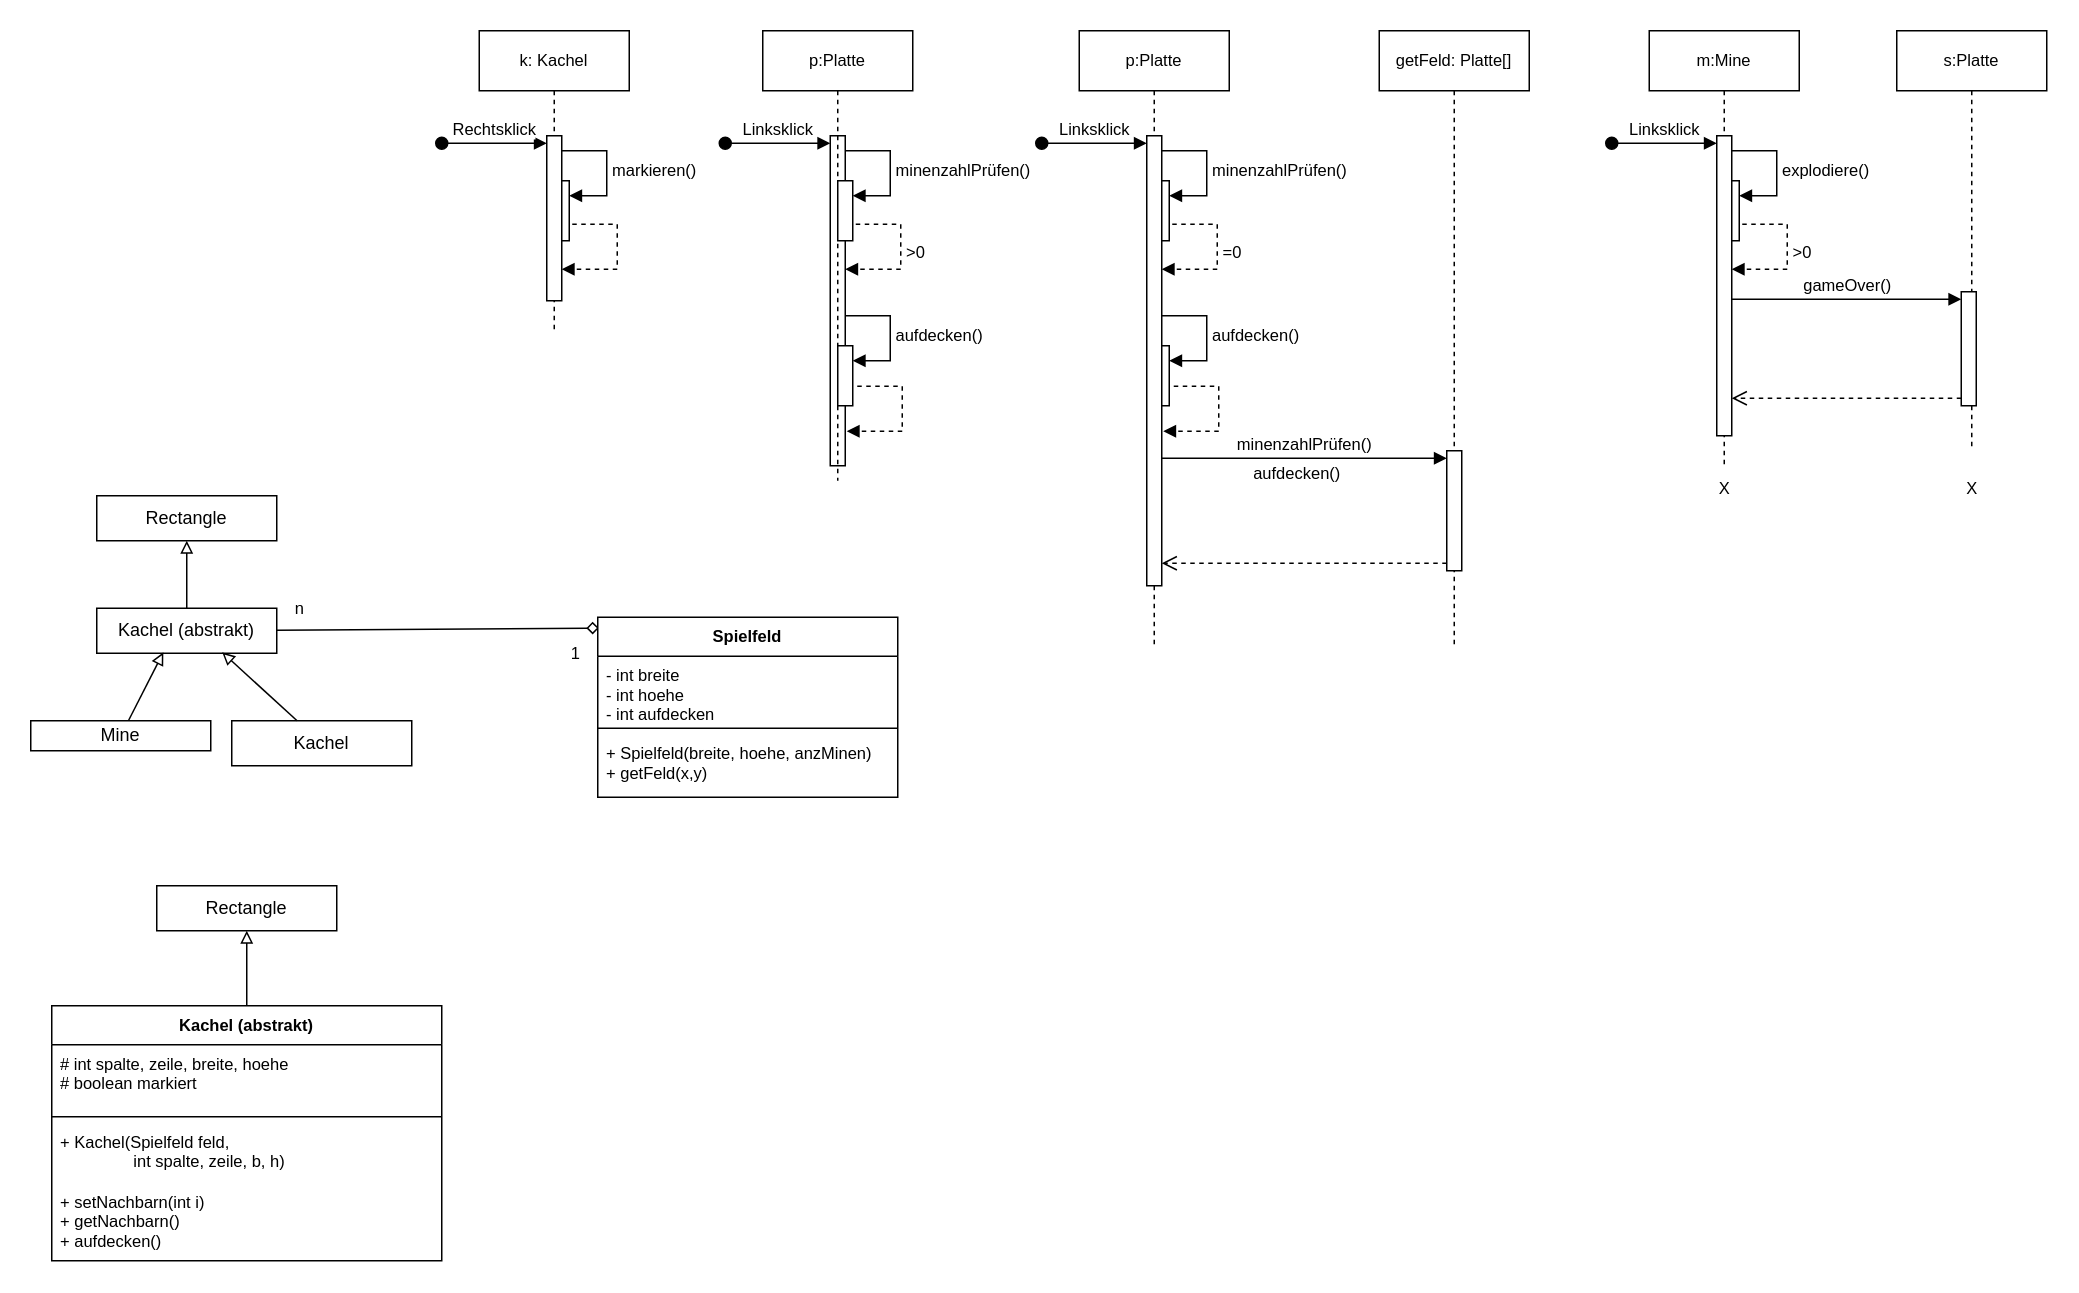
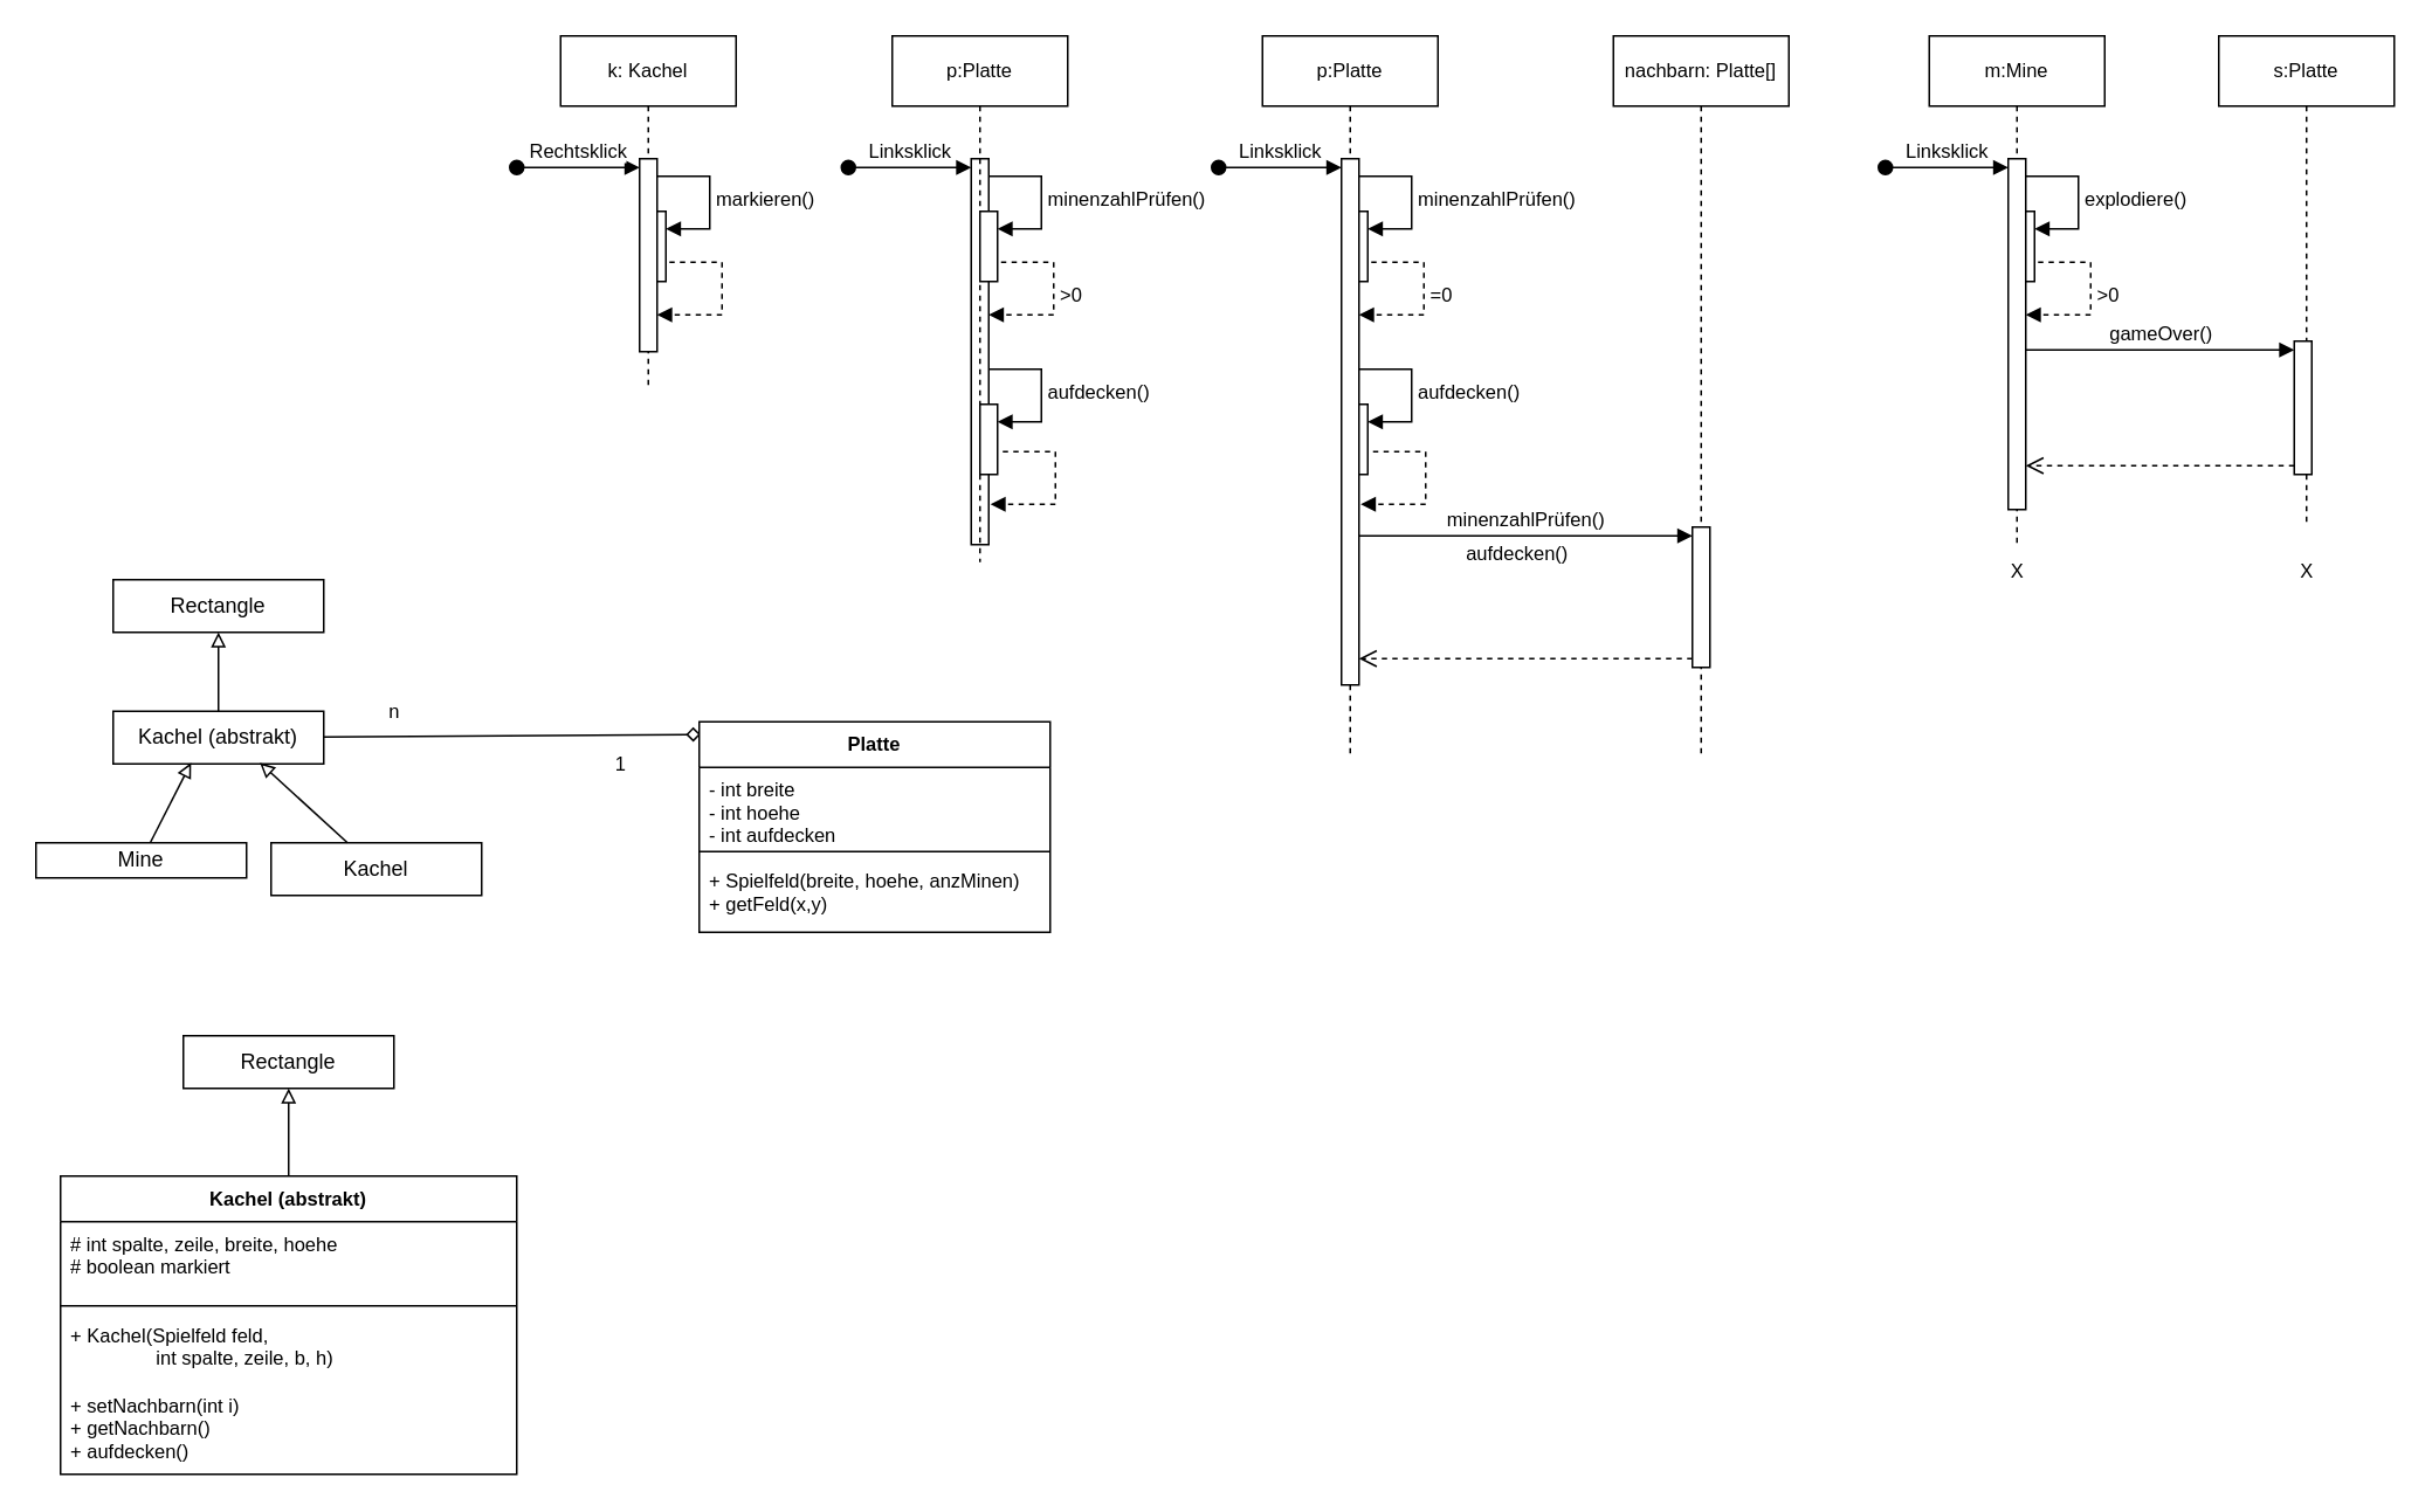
- <mxCell id="46" value="getFeld: Platte[]" style="shape=umlLifeline;perimeter=lifelinePerimeter;whiteSpace=wrap;html=1;container=1;dropTarget=0;collapsible=0;recursiveResize=0;outlineConnect=0;portConstraint=eastwest;newEdgeStyle={&quot;curved&quot;:0,&quot;rounded&quot;:0};fontFamily=Helvetica;fontSize=11;fontColor=default;labelBackgroundColor=default;" vertex="1" parent="1"><mxGeometry x="919" width="100" height="410" as="geometry" y="20" /></mxCell>
+ <mxCell id="46" value="nachbarn: Platte[]" style="shape=umlLifeline;perimeter=lifelinePerimeter;whiteSpace=wrap;html=1;container=1;dropTarget=0;collapsible=0;recursiveResize=0;outlineConnect=0;portConstraint=eastwest;newEdgeStyle={&quot;curved&quot;:0,&quot;rounded&quot;:0};fontFamily=Helvetica;fontSize=11;fontColor=default;labelBackgroundColor=default;" vertex="1" parent="1"><mxGeometry x="919" width="100" height="410" as="geometry" y="20" /></mxCell>
- <mxCell id="23" value="n" style="text;html=1;align=center;verticalAlign=middle;resizable=0;points=[];autosize=1;strokeColor=none;fillColor=none;fontFamily=Helvetica;fontSize=11;fontColor=default;labelBackgroundColor=default;" parent="1" vertex="1"><mxGeometry x="184" y="390" width="30" height="30" as="geometry" /></mxCell>
+ <mxCell id="23" value="n" style="text;html=1;align=center;verticalAlign=middle;resizable=0;points=[];autosize=1;strokeColor=none;fillColor=none;fontFamily=Helvetica;fontSize=11;fontColor=default;labelBackgroundColor=default;" parent="1" vertex="1"><mxGeometry x="209" y="390" width="30" height="30" as="geometry" /></mxCell>
- <mxCell id="26" value="Spielfeld" style="swimlane;fontStyle=1;align=center;verticalAlign=top;childLayout=stackLayout;horizontal=1;startSize=26;horizontalStack=0;resizeParent=1;resizeParentMax=0;resizeLast=0;collapsible=1;marginBottom=0;whiteSpace=wrap;html=1;fontFamily=Helvetica;fontSize=11;fontColor=default;labelBackgroundColor=default;" parent="1" vertex="1"><mxGeometry x="398" y="411" width="200" height="120" as="geometry" /></mxCell>
+ <mxCell id="26" value="Platte" style="swimlane;fontStyle=1;align=center;verticalAlign=top;childLayout=stackLayout;horizontal=1;startSize=26;horizontalStack=0;resizeParent=1;resizeParentMax=0;resizeLast=0;collapsible=1;marginBottom=0;whiteSpace=wrap;html=1;fontFamily=Helvetica;fontSize=11;fontColor=default;labelBackgroundColor=default;" parent="1" vertex="1"><mxGeometry x="398" y="411" width="200" height="120" as="geometry" /></mxCell>
- <mxCell id="24" value="1" style="text;html=1;align=center;verticalAlign=middle;resizable=0;points=[];autosize=1;strokeColor=none;fillColor=none;fontFamily=Helvetica;fontSize=11;fontColor=default;labelBackgroundColor=default;" parent="1" vertex="1"><mxGeometry x="368" y="420" width="30" height="30" as="geometry" /></mxCell>
+ <mxCell id="24" value="1" style="text;html=1;align=center;verticalAlign=middle;resizable=0;points=[];autosize=1;strokeColor=none;fillColor=none;fontFamily=Helvetica;fontSize=11;fontColor=default;labelBackgroundColor=default;" parent="1" vertex="1"><mxGeometry x="338" y="420" width="30" height="30" as="geometry" /></mxCell>
